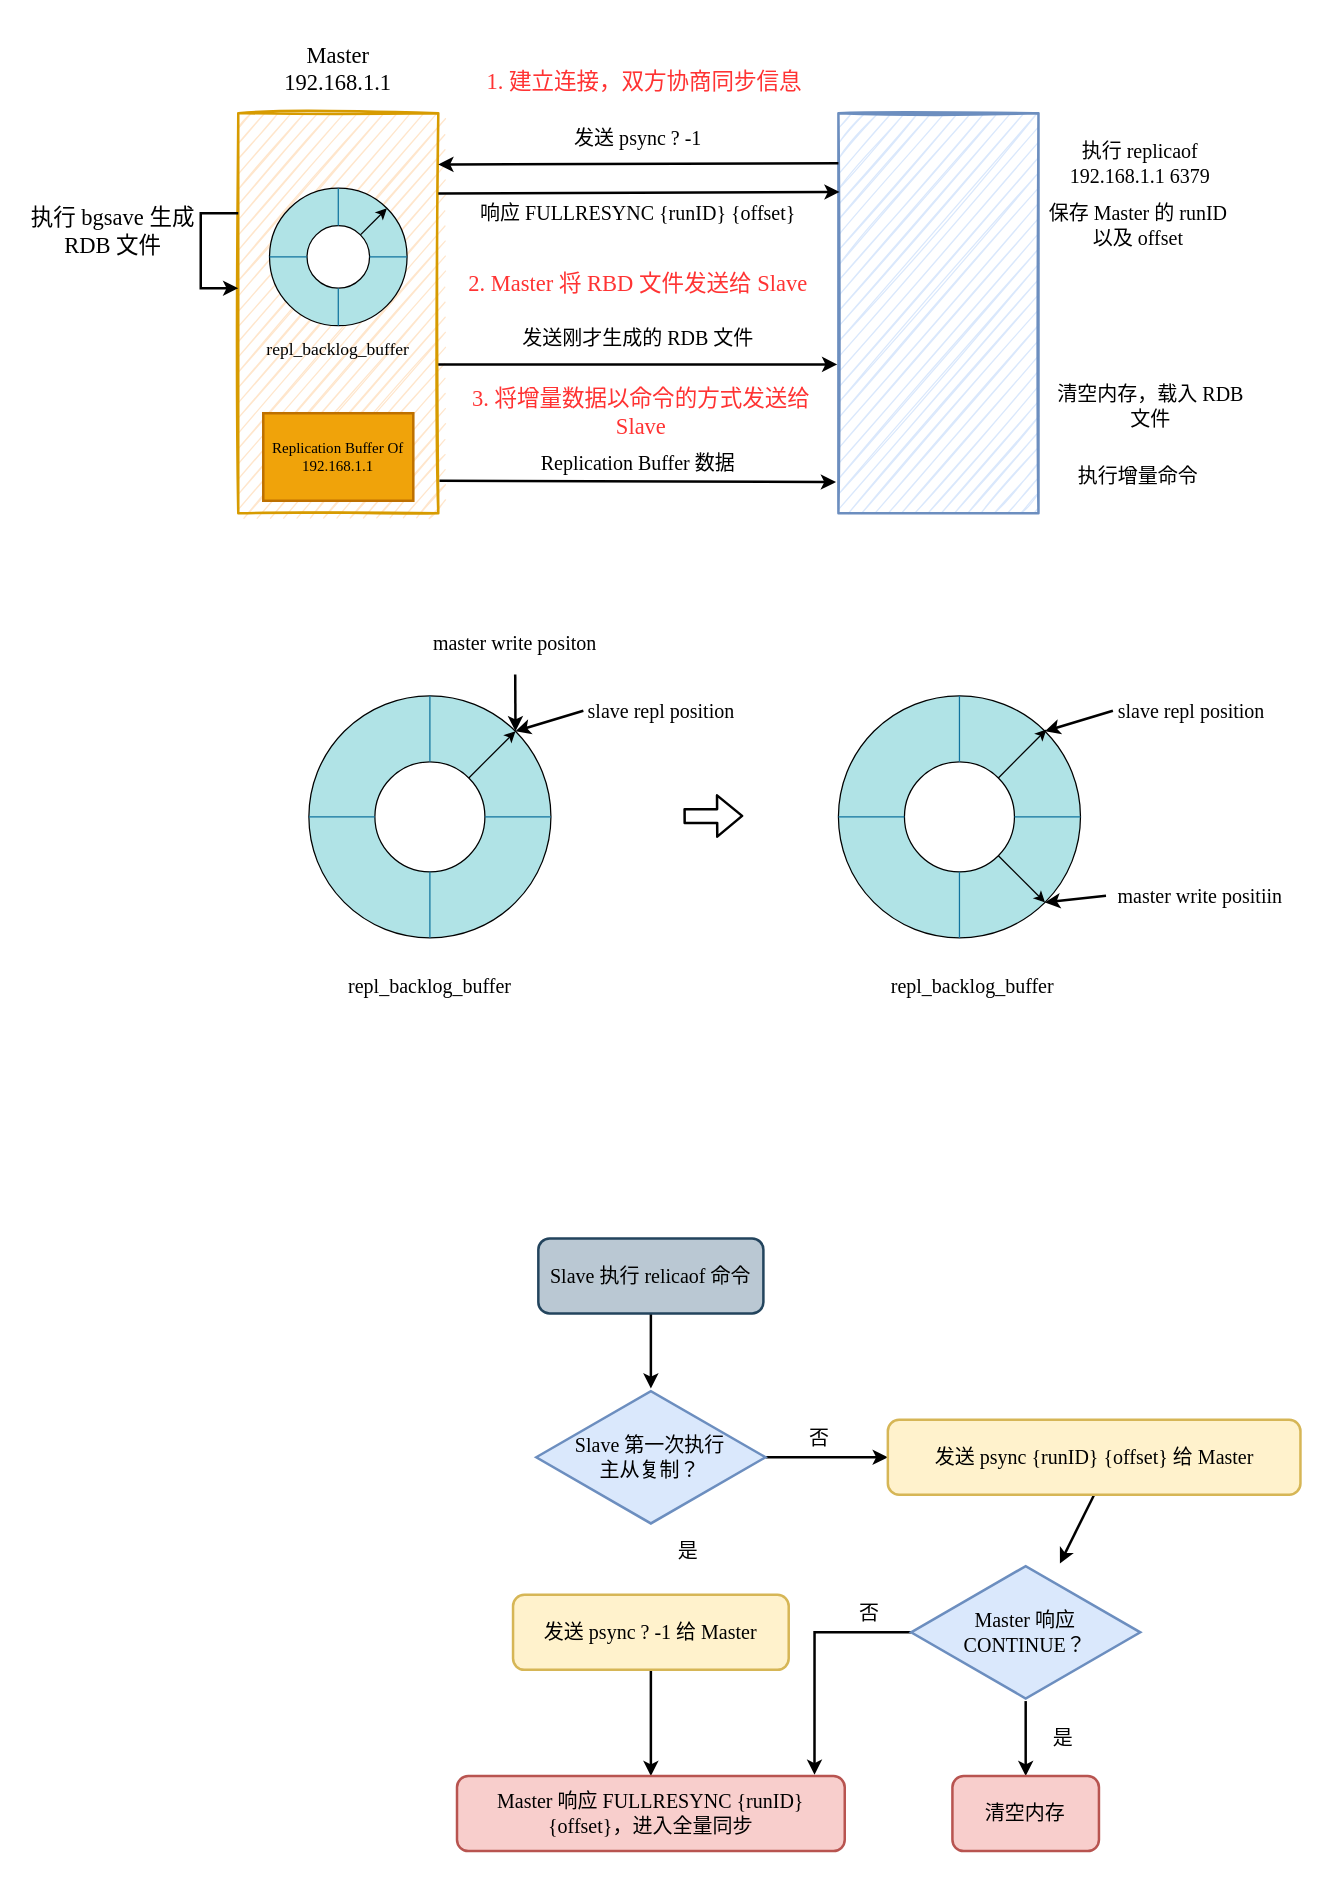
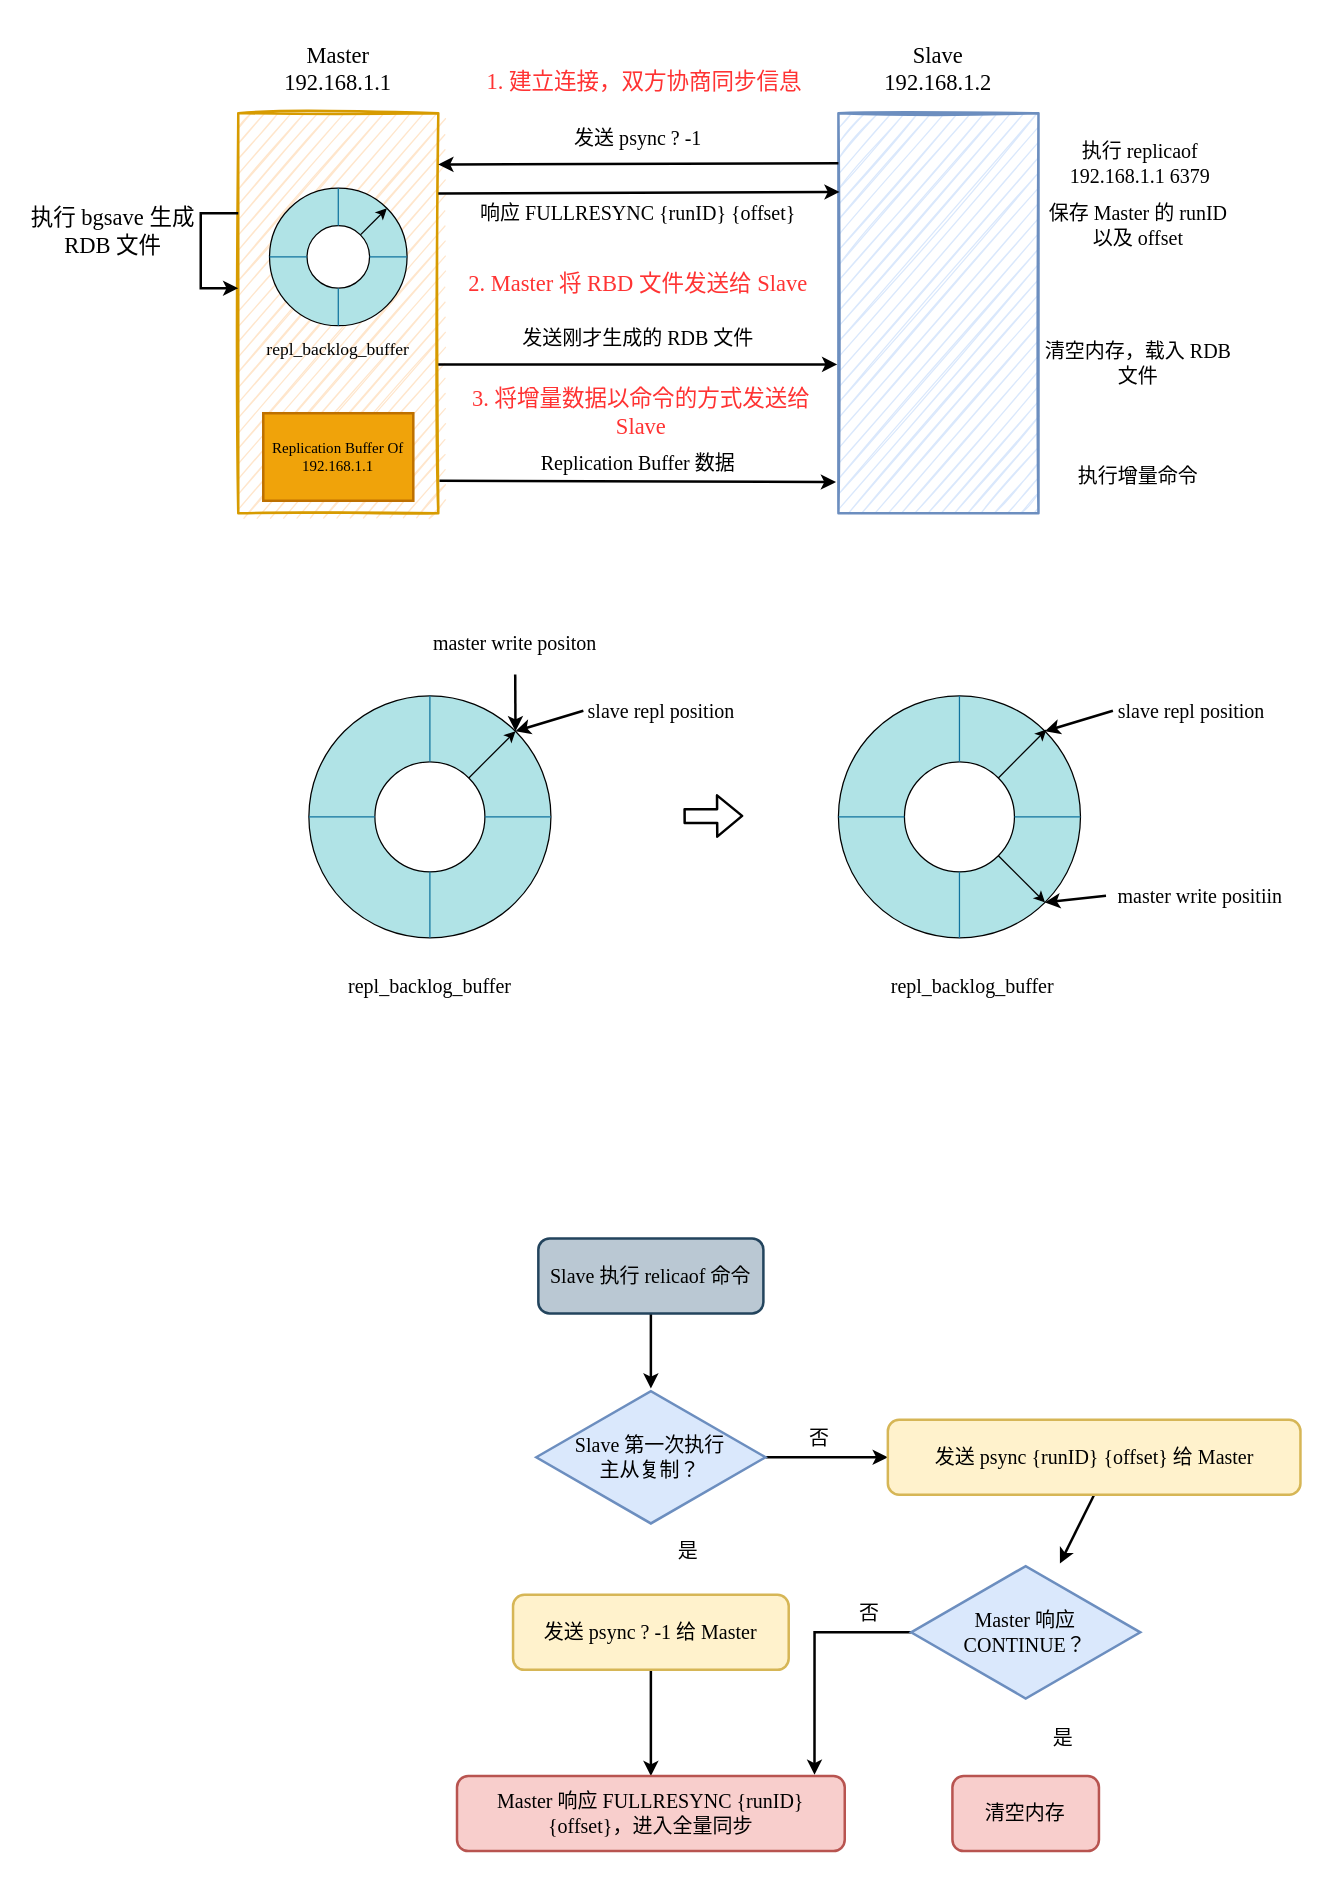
+ <mxCell id="5" value="Slave&lt;br&gt;192.168.1.2" style="text;html=1;strokeColor=none;fillColor=none;align=center;verticalAlign=middle;whiteSpace=wrap;rounded=0;fontSize=18;fontFamily=Comic Sans MS;" parent="1" vertex="1"><mxGeometry x="670" y="20" width="160" height="70" as="geometry" /></mxCell>
- <mxCell id="20" value="清空内存，载入 RDB 文件" style="text;html=1;strokeColor=none;fillColor=none;align=center;verticalAlign=middle;whiteSpace=wrap;rounded=0;fontFamily=Comic Sans MS;fontSize=16;" parent="1" vertex="1"><mxGeometry x="840" y="305" width="160" height="40" as="geometry" /></mxCell>
+ <mxCell id="20" value="清空内存，载入 RDB 文件" style="text;html=1;strokeColor=none;fillColor=none;align=center;verticalAlign=middle;whiteSpace=wrap;rounded=0;fontFamily=Comic Sans MS;fontSize=16;" parent="1" vertex="1"><mxGeometry x="830" y="270" width="160" height="40" as="geometry" /></mxCell>
- <mxCell id="65" value="" style="edgeStyle=none;rounded=0;orthogonalLoop=1;jettySize=auto;html=1;fontFamily=Comic Sans MS;fontSize=16;strokeWidth=2;" edge="1" parent="1" source="67" target="68"><mxGeometry relative="1" as="geometry" /></mxCell>
